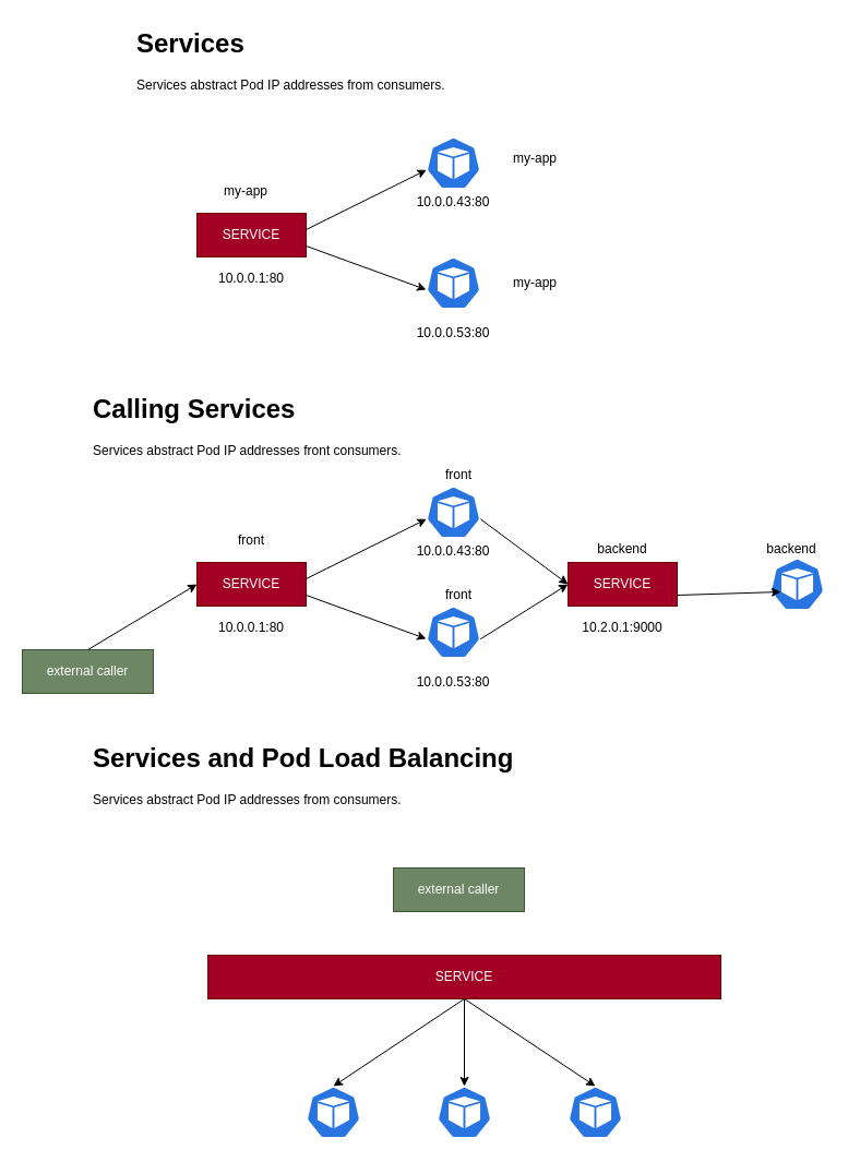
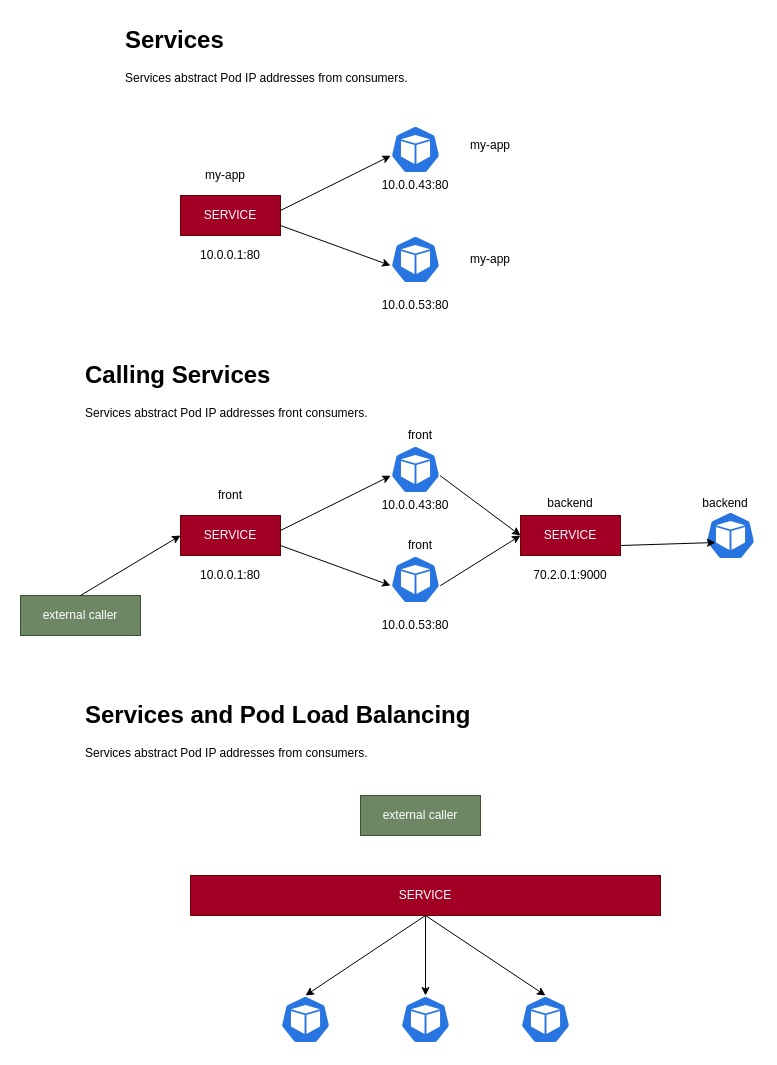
- <mxCell id="29" value="10.2.0.1:9000" style="text;html=1;strokeColor=none;fillColor=none;align=center;verticalAlign=middle;whiteSpace=wrap;rounded=0;" parent="1" vertex="1"><mxGeometry x="535" y="565" width="70" height="20" as="geometry" /></mxCell>
+ <mxCell id="29" value="70.2.0.1:9000" style="text;html=1;strokeColor=none;fillColor=none;align=center;verticalAlign=middle;whiteSpace=wrap;rounded=0;" parent="1" vertex="1"><mxGeometry x="535" y="565" width="70" height="20" as="geometry" /></mxCell>
- <mxCell id="38" value="&lt;h1&gt;Services and Pod Load Balancing&lt;/h1&gt;&lt;p&gt;Services abstract Pod IP addresses from consumers.&lt;/p&gt;" style="text;html=1;strokeColor=none;fillColor=none;spacing=5;spacingTop=-20;whiteSpace=wrap;overflow=hidden;rounded=0;" parent="1" vertex="1"><mxGeometry x="80" y="675" width="580" height="90" as="geometry" /></mxCell>
+ <mxCell id="38" value="&lt;h1&gt;Services and Pod Load Balancing&lt;/h1&gt;&lt;p&gt;Services abstract Pod IP addresses from consumers.&lt;/p&gt;" style="text;html=1;strokeColor=none;fillColor=none;spacing=5;spacingTop=-20;whiteSpace=wrap;overflow=hidden;rounded=0;" parent="1" vertex="1"><mxGeometry x="80" y="695" width="580" height="90" as="geometry" /></mxCell>
